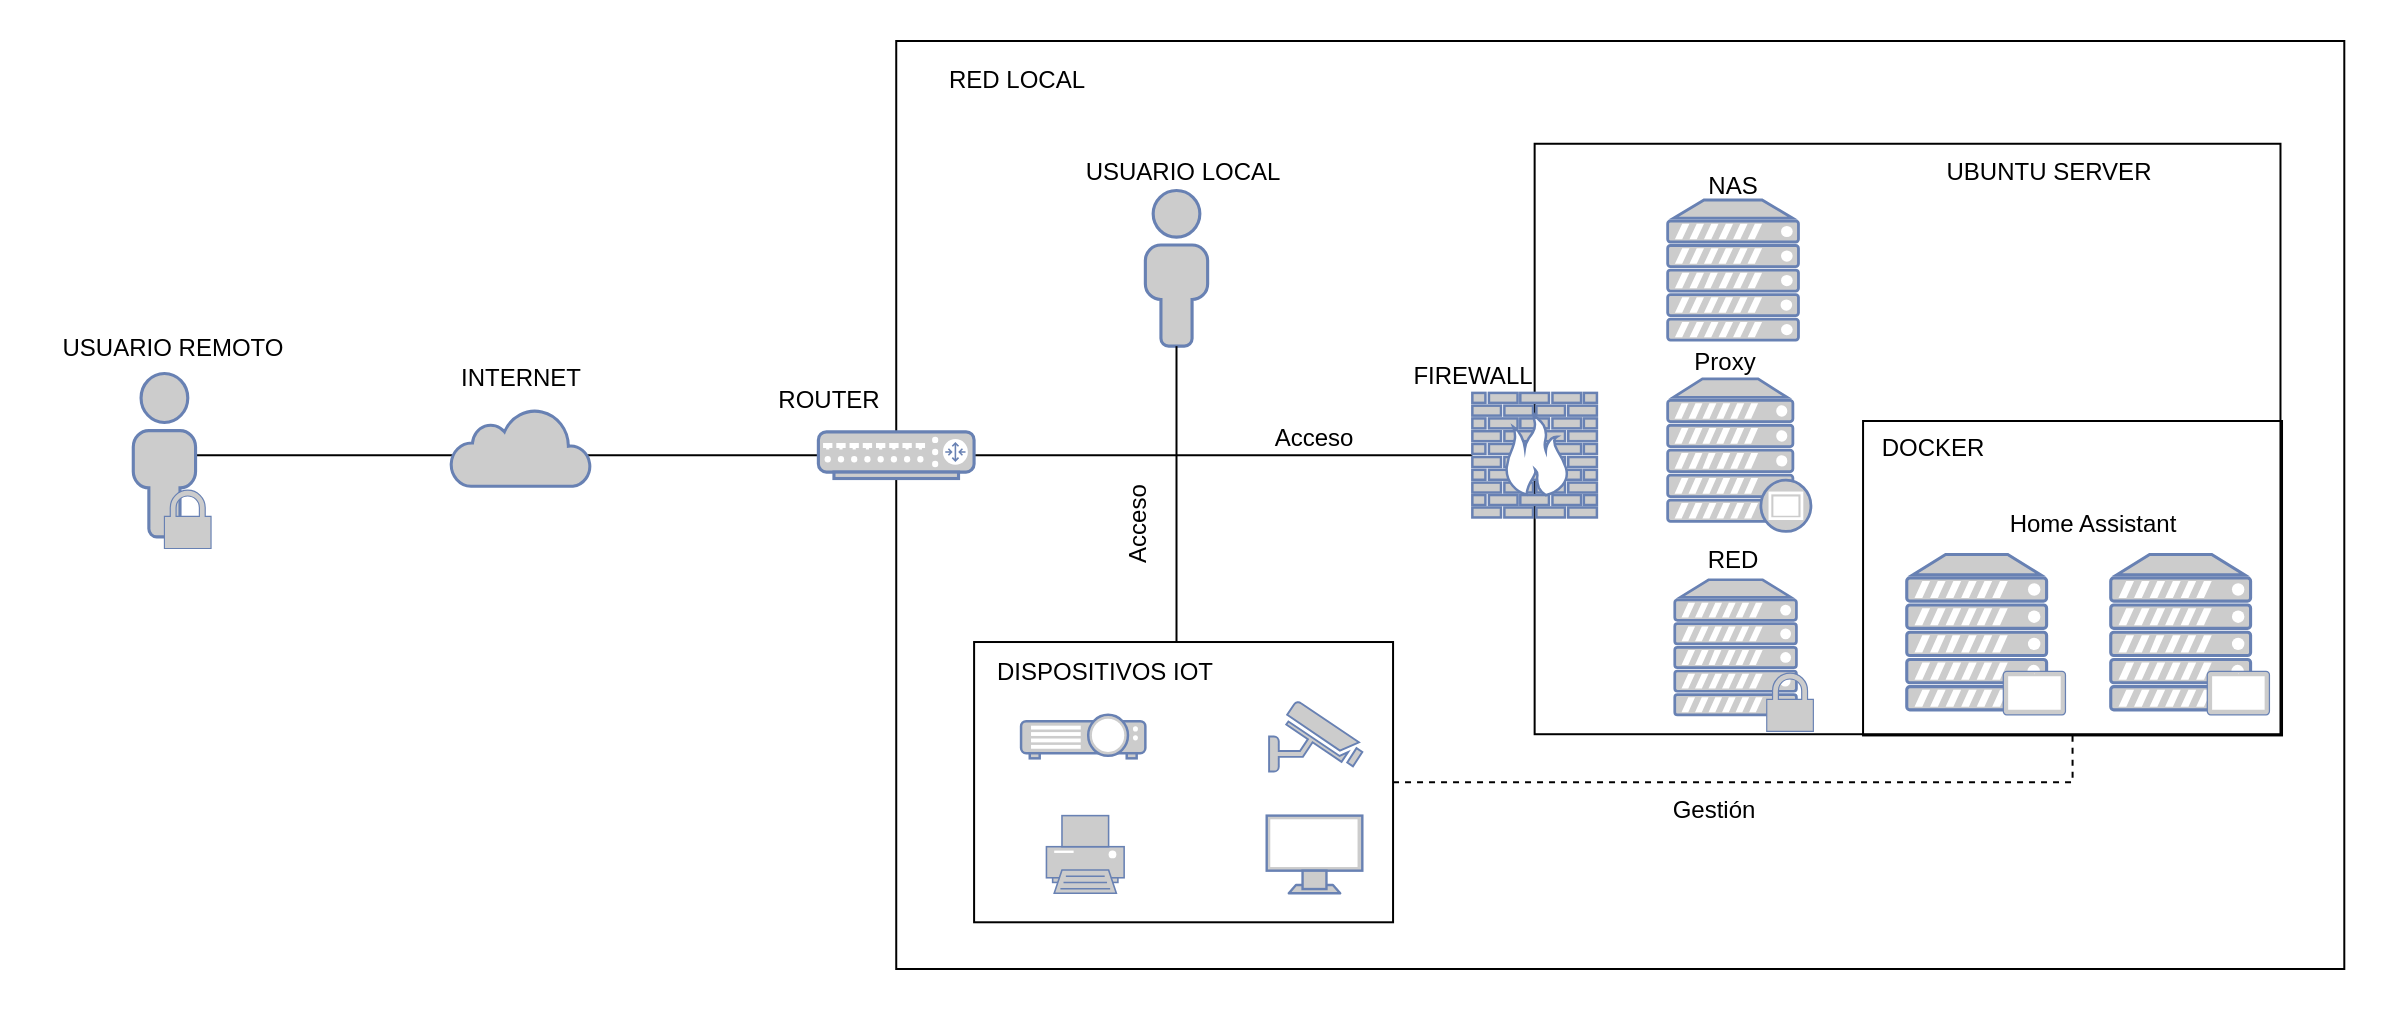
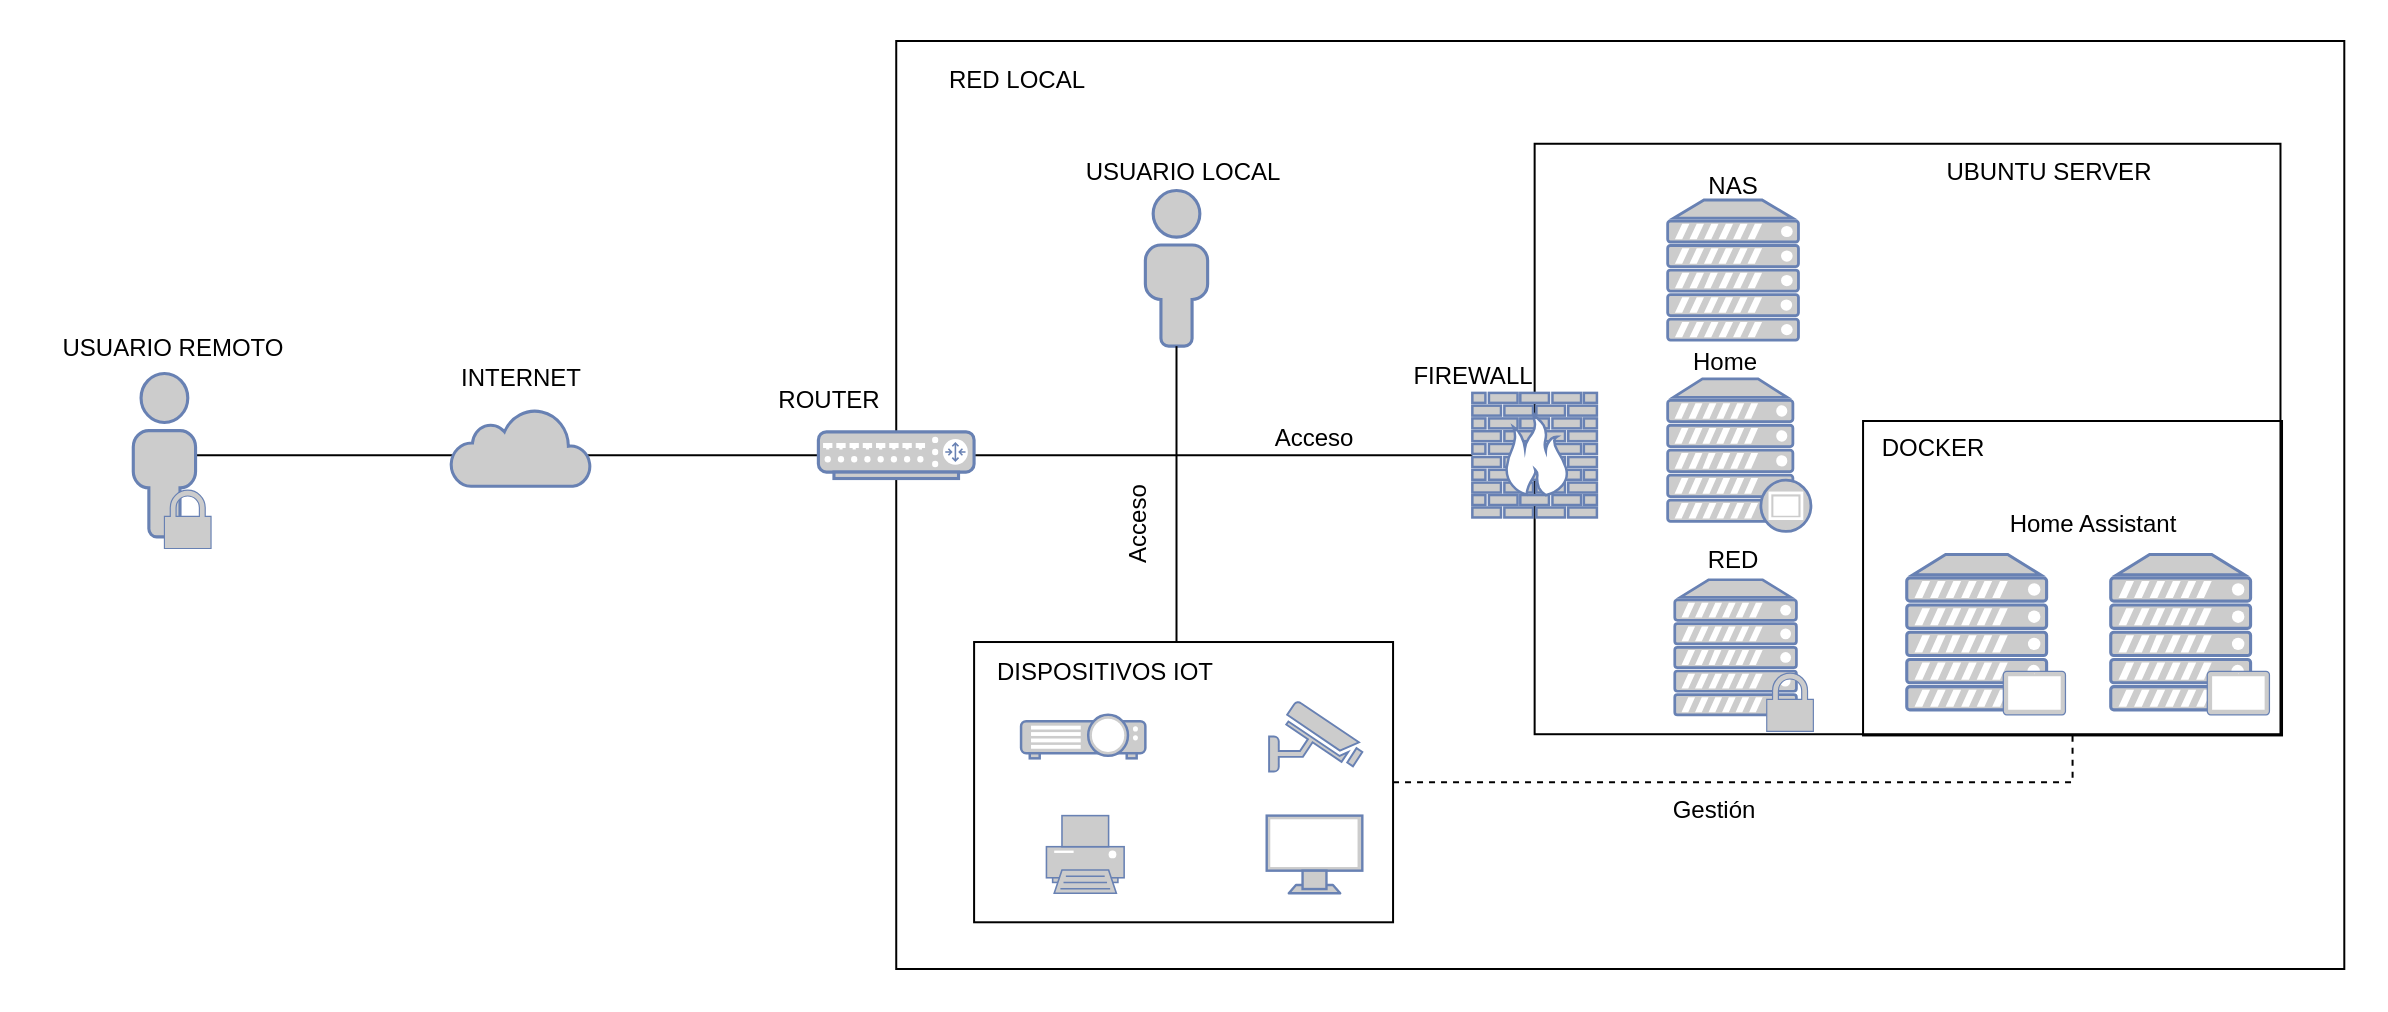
- <mxCell id="11" value="Proxy" style="text;html=1;align=center;verticalAlign=middle;resizable=0;points=[];autosize=1;strokeColor=none;fillColor=none;" vertex="1" parent="1"><mxGeometry x="836.888" y="165.944" width="50" height="30" as="geometry" /></mxCell>
+ <mxCell id="11" value="Home" style="text;html=1;align=center;verticalAlign=middle;resizable=0;points=[];autosize=1;strokeColor=none;fillColor=none;" vertex="1" parent="1"><mxGeometry x="836.888" y="165.944" width="50" height="30" as="geometry" /></mxCell>
